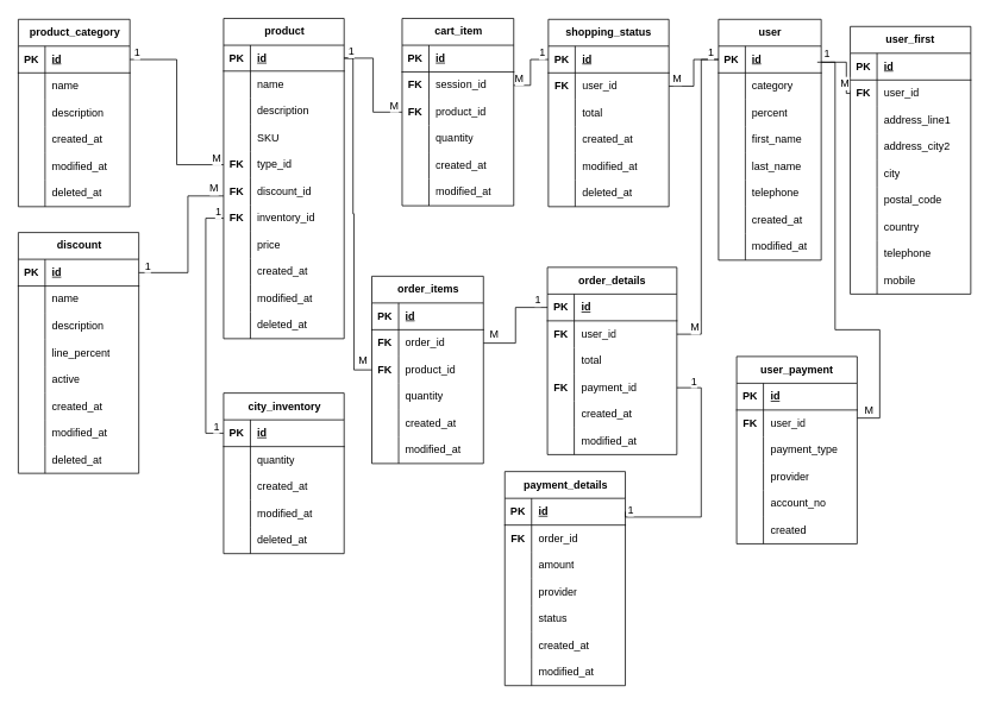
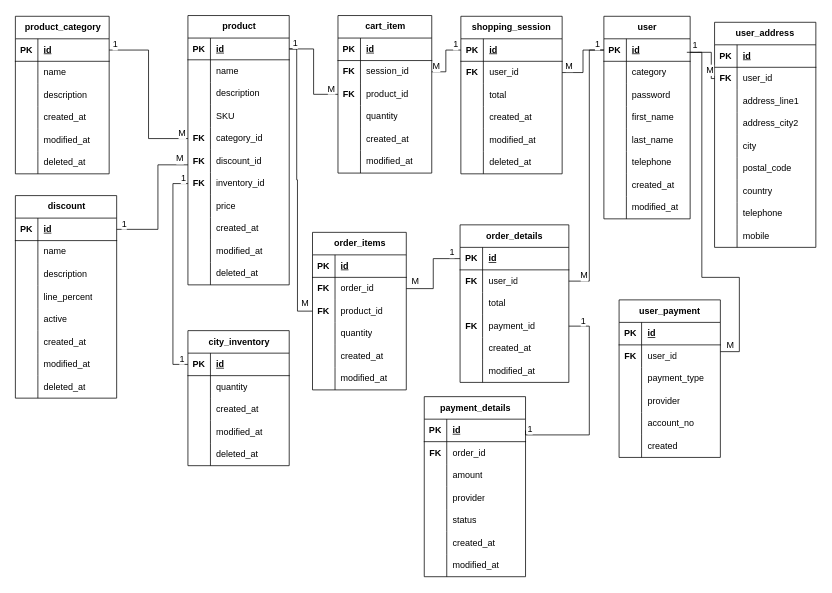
- <mxCell id="143" value="shopping_status" style="shape=table;startSize=30;container=1;collapsible=1;childLayout=tableLayout;fixedRows=1;rowLines=0;fontStyle=1;align=center;resizeLast=1;html=1;fontSize=12;" parent="1" vertex="1"><mxGeometry x="613.8" y="21" width="135" height="210" as="geometry" /></mxCell>
+ <mxCell id="143" value="shopping_session" style="shape=table;startSize=30;container=1;collapsible=1;childLayout=tableLayout;fixedRows=1;rowLines=0;fontStyle=1;align=center;resizeLast=1;html=1;fontSize=12;" parent="1" vertex="1"><mxGeometry x="613.8" y="21" width="135" height="210" as="geometry" /></mxCell>
- <mxCell id="96" value="user_first" style="shape=table;startSize=30;container=1;collapsible=1;childLayout=tableLayout;fixedRows=1;rowLines=0;fontStyle=1;align=center;resizeLast=1;html=1;fontSize=12;" parent="1" vertex="1"><mxGeometry x="951.97" y="29" width="135" height="300" as="geometry" /></mxCell>
+ <mxCell id="96" value="user_address" style="shape=table;startSize=30;container=1;collapsible=1;childLayout=tableLayout;fixedRows=1;rowLines=0;fontStyle=1;align=center;resizeLast=1;html=1;fontSize=12;" parent="1" vertex="1"><mxGeometry x="951.97" y="29" width="135" height="300" as="geometry" /></mxCell>
- <mxCell id="11" value="percent" style="shape=partialRectangle;connectable=0;fillColor=none;top=0;left=0;bottom=0;right=0;align=left;spacingLeft=6;overflow=hidden;whiteSpace=wrap;html=1;fontSize=12;" parent="9" vertex="1"><mxGeometry x="30" width="85" height="30" as="geometry"><mxRectangle width="85" height="30" as="alternateBounds" /></mxGeometry></mxCell>
+ <mxCell id="11" value="password" style="shape=partialRectangle;connectable=0;fillColor=none;top=0;left=0;bottom=0;right=0;align=left;spacingLeft=6;overflow=hidden;whiteSpace=wrap;html=1;fontSize=12;" parent="9" vertex="1"><mxGeometry x="30" width="85" height="30" as="geometry"><mxRectangle width="85" height="30" as="alternateBounds" /></mxGeometry></mxCell>
- <mxCell id="42" value="type_id" style="shape=partialRectangle;connectable=0;fillColor=none;top=0;left=0;bottom=0;right=0;align=left;spacingLeft=6;overflow=hidden;whiteSpace=wrap;html=1;fontSize=12;" parent="40" vertex="1"><mxGeometry x="30" width="105" height="30" as="geometry"><mxRectangle width="105" height="30" as="alternateBounds" /></mxGeometry></mxCell>
+ <mxCell id="42" value="category_id" style="shape=partialRectangle;connectable=0;fillColor=none;top=0;left=0;bottom=0;right=0;align=left;spacingLeft=6;overflow=hidden;whiteSpace=wrap;html=1;fontSize=12;" parent="40" vertex="1"><mxGeometry x="30" width="105" height="30" as="geometry"><mxRectangle width="105" height="30" as="alternateBounds" /></mxGeometry></mxCell>
